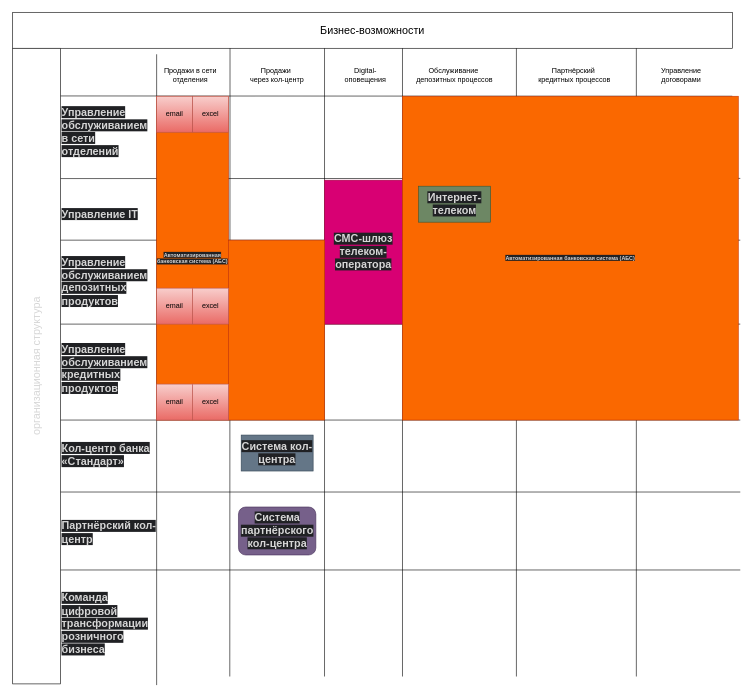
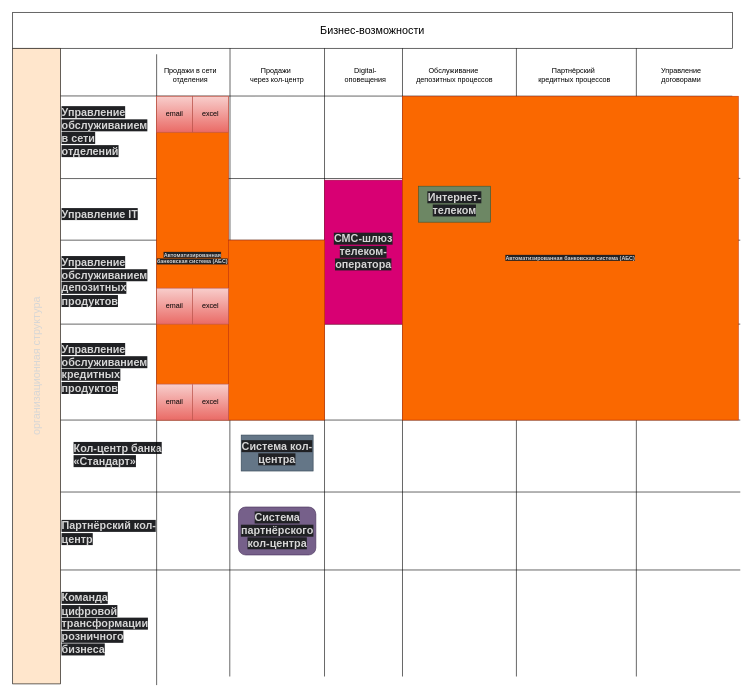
- <mxCell id="3" value="&lt;span style=&quot;font-family: &amp;quot;YS Text&amp;quot;, sans-serif; font-size: 18px; text-align: left; white-space-collapse: preserve-breaks;&quot;&gt;&lt;font style=&quot;color: light-dark(rgb(214, 214, 214), rgb(255, 255, 255));&quot;&gt;организационная структура&lt;/font&gt;&lt;/span&gt;" style="rounded=0;whiteSpace=wrap;html=1;horizontal=0;" vertex="1" parent="1"><mxGeometry x="20" y="80" width="80" height="1060" as="geometry" /></mxCell>
+ <mxCell id="3" value="&lt;span style=&quot;font-family: &amp;quot;YS Text&amp;quot;, sans-serif; font-size: 18px; text-align: left; white-space-collapse: preserve-breaks;&quot;&gt;&lt;font style=&quot;color: light-dark(rgb(214, 214, 214), rgb(255, 255, 255));&quot;&gt;организационная структура&lt;/font&gt;&lt;/span&gt;" style="rounded=0;whiteSpace=wrap;html=1;horizontal=0;fillColor=#ffe6cc;" vertex="1" parent="1"><mxGeometry x="20" y="80" width="80" height="1060" as="geometry" /></mxCell>
- <mxCell id="14" value="&lt;strong style=&quot;box-sizing: inherit; color: rgb(214, 214, 214); font-family: &amp;quot;YS Text&amp;quot;, sans-serif; font-size: 18px; font-style: normal; font-variant-ligatures: normal; font-variant-caps: normal; letter-spacing: normal; orphans: 2; text-align: left; text-indent: 0px; text-transform: none; widows: 2; word-spacing: 0px; -webkit-text-stroke-width: 0px; white-space: pre-line; background-color: rgb(32, 33, 36); text-decoration-thickness: initial; text-decoration-style: initial; text-decoration-color: initial;&quot;&gt;Кол-центр банка «Стандарт»&lt;/strong&gt;" style="text;whiteSpace=wrap;html=1;" vertex="1" parent="1"><mxGeometry x="100" y="730" width="160" height="50" as="geometry" /></mxCell>
+ <mxCell id="14" value="&lt;strong style=&quot;box-sizing: inherit; color: rgb(214, 214, 214); font-family: &amp;quot;YS Text&amp;quot;, sans-serif; font-size: 18px; font-style: normal; font-variant-ligatures: normal; font-variant-caps: normal; letter-spacing: normal; orphans: 2; text-align: left; text-indent: 0px; text-transform: none; widows: 2; word-spacing: 0px; -webkit-text-stroke-width: 0px; white-space: pre-line; background-color: rgb(32, 33, 36); text-decoration-thickness: initial; text-decoration-style: initial; text-decoration-color: initial;&quot;&gt;Кол-центр банка «Стандарт»&lt;/strong&gt;" style="text;whiteSpace=wrap;html=1;" vertex="1" parent="1"><mxGeometry x="120" y="730" width="160" height="50" as="geometry" /></mxCell>
